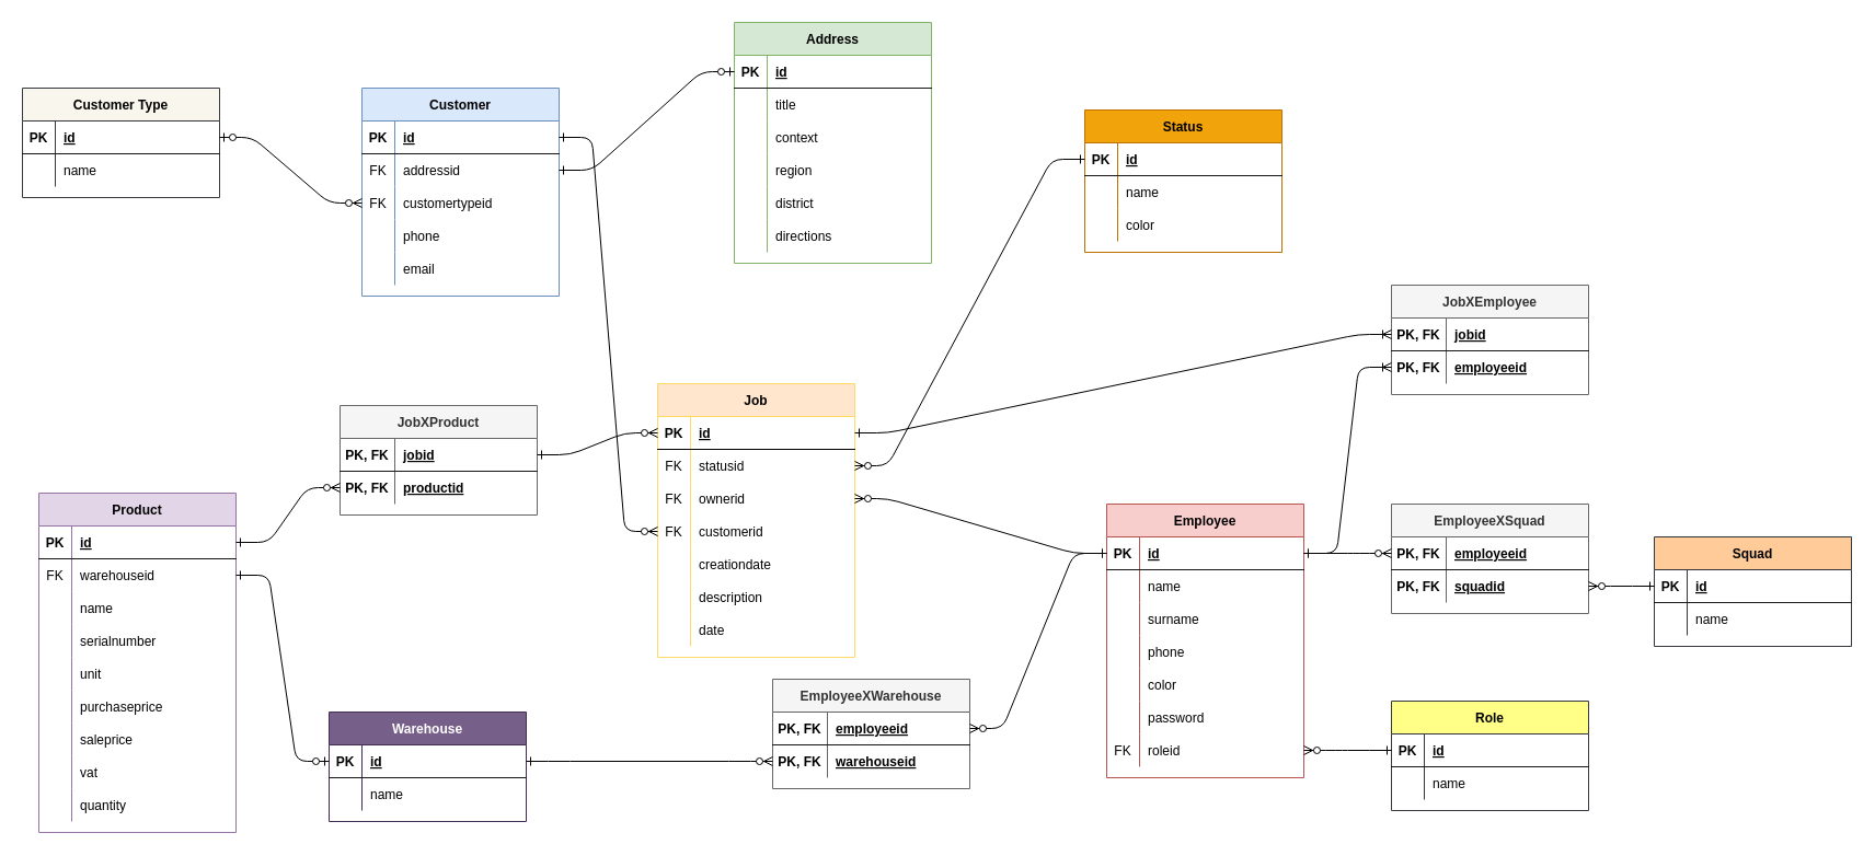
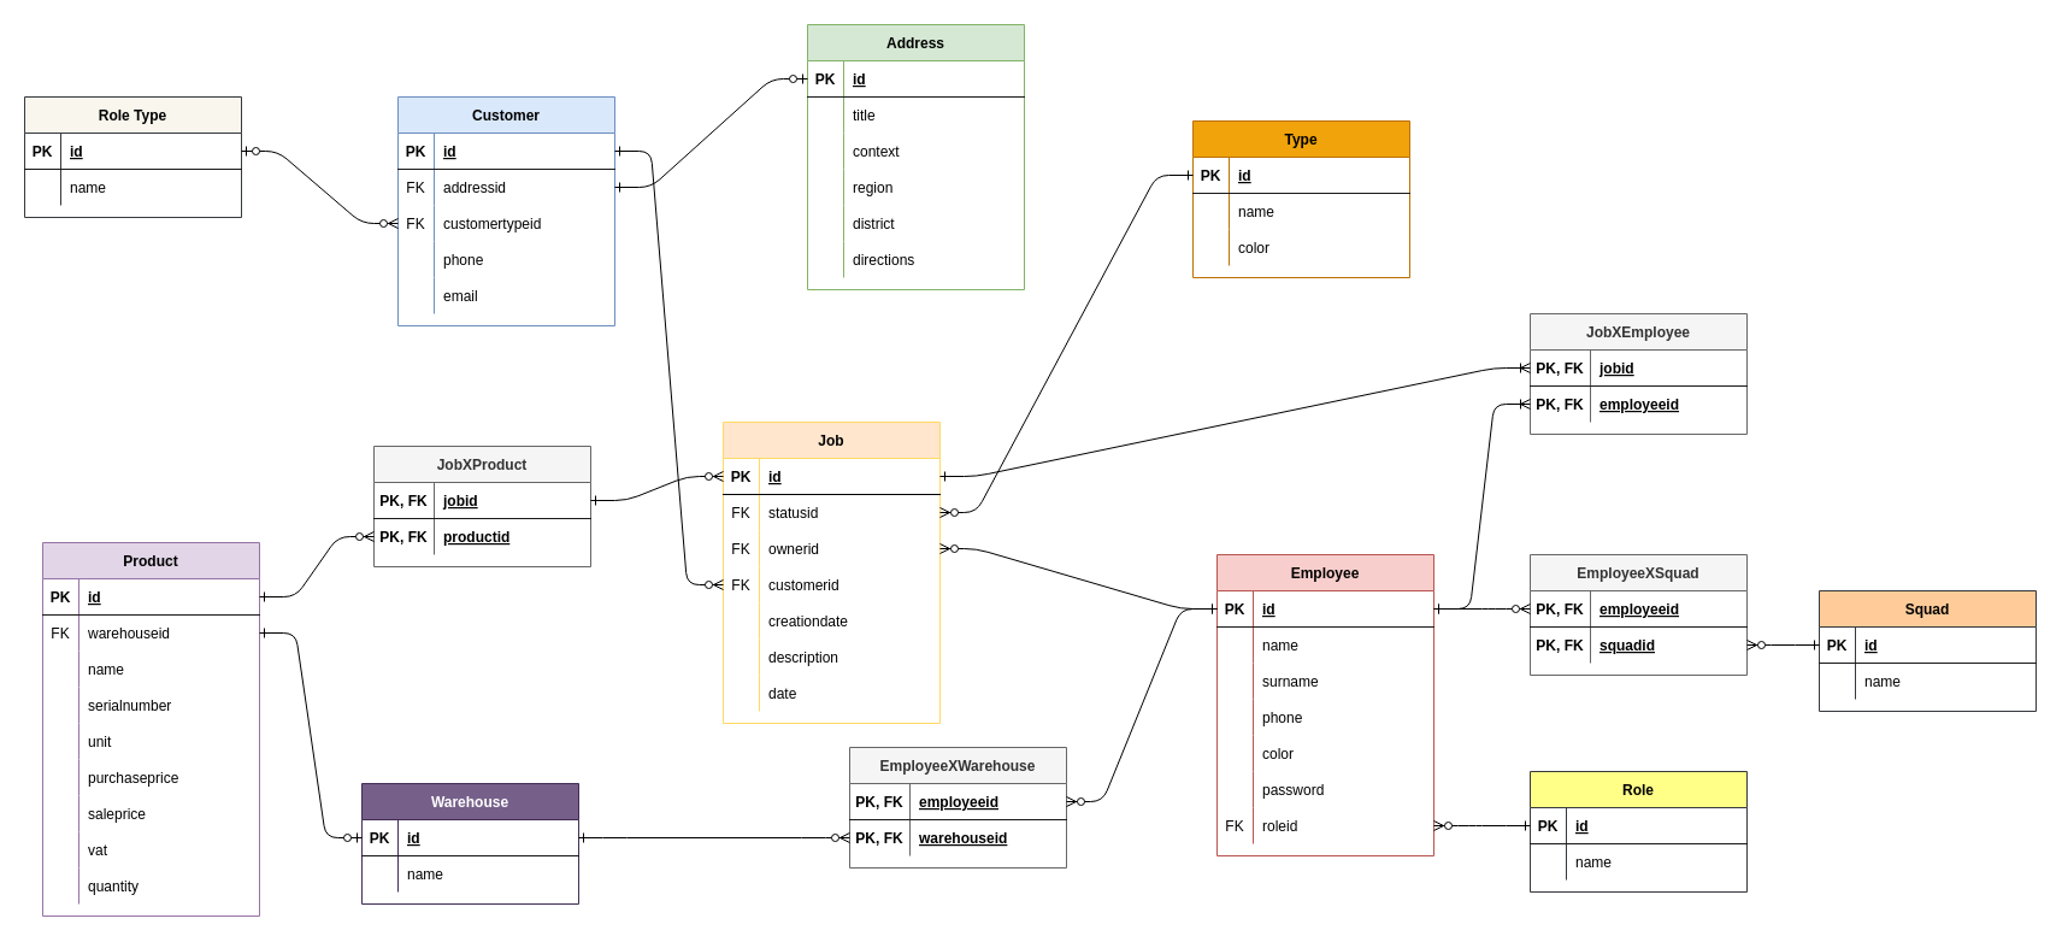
- <mxCell id="123" value="Customer Type" style="shape=table;startSize=30;container=1;collapsible=1;childLayout=tableLayout;fixedRows=1;rowLines=0;fontStyle=1;align=center;resizeLast=1;strokeColor=#36393d;fillColor=#f9f7ed;" parent="1" vertex="1"><mxGeometry x="20" y="80" width="180" height="100" as="geometry" /></mxCell>
+ <mxCell id="123" value="Role Type" style="shape=table;startSize=30;container=1;collapsible=1;childLayout=tableLayout;fixedRows=1;rowLines=0;fontStyle=1;align=center;resizeLast=1;strokeColor=#36393d;fillColor=#f9f7ed;" parent="1" vertex="1"><mxGeometry x="20" y="80" width="180" height="100" as="geometry" /></mxCell>
- <mxCell id="130" value="Status" style="shape=table;startSize=30;container=1;collapsible=1;childLayout=tableLayout;fixedRows=1;rowLines=0;fontStyle=1;align=center;resizeLast=1;strokeColor=#BD7000;fillColor=#f0a30a;fontColor=#000000;" parent="1" vertex="1"><mxGeometry x="990" y="100" width="180" height="130" as="geometry" /></mxCell>
+ <mxCell id="130" value="Type" style="shape=table;startSize=30;container=1;collapsible=1;childLayout=tableLayout;fixedRows=1;rowLines=0;fontStyle=1;align=center;resizeLast=1;strokeColor=#BD7000;fillColor=#f0a30a;fontColor=#000000;" parent="1" vertex="1"><mxGeometry x="990" y="100" width="180" height="130" as="geometry" /></mxCell>
